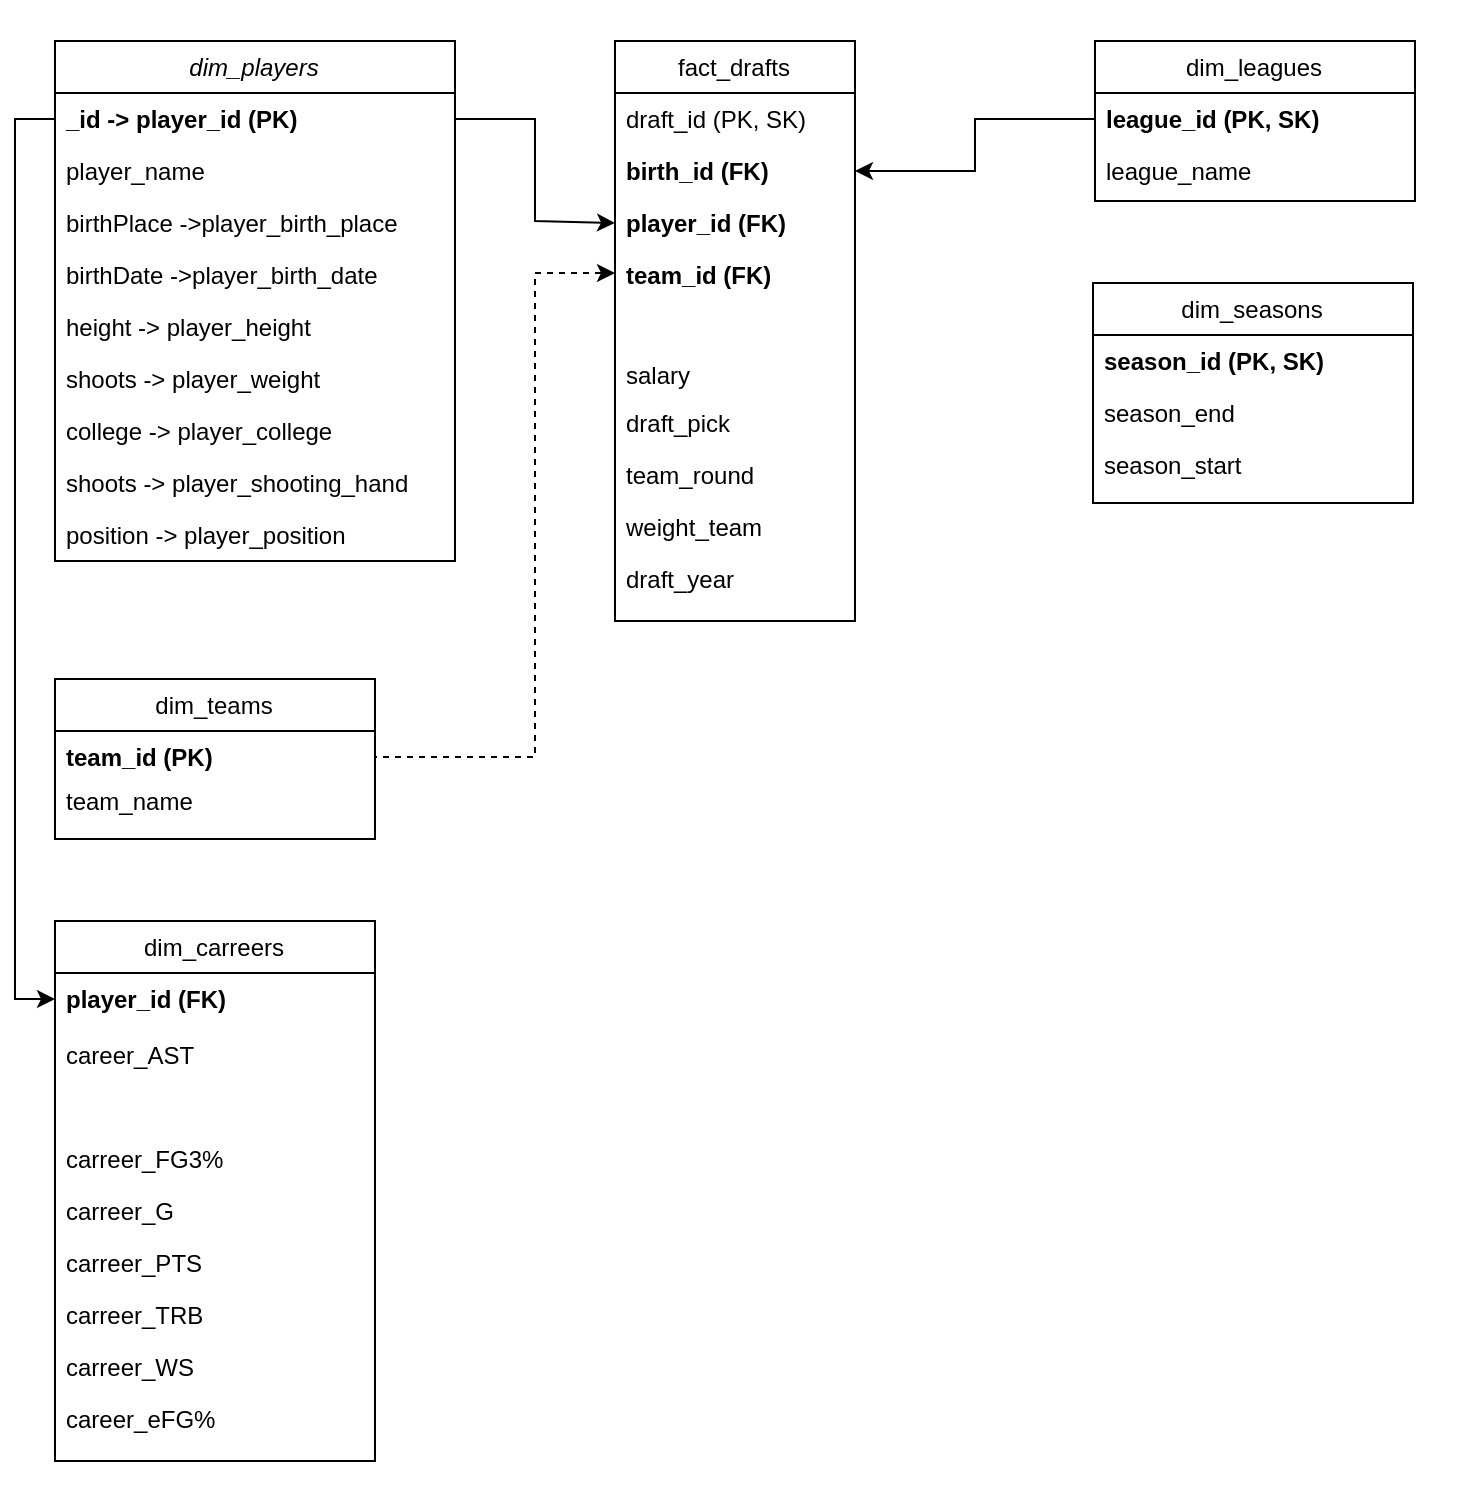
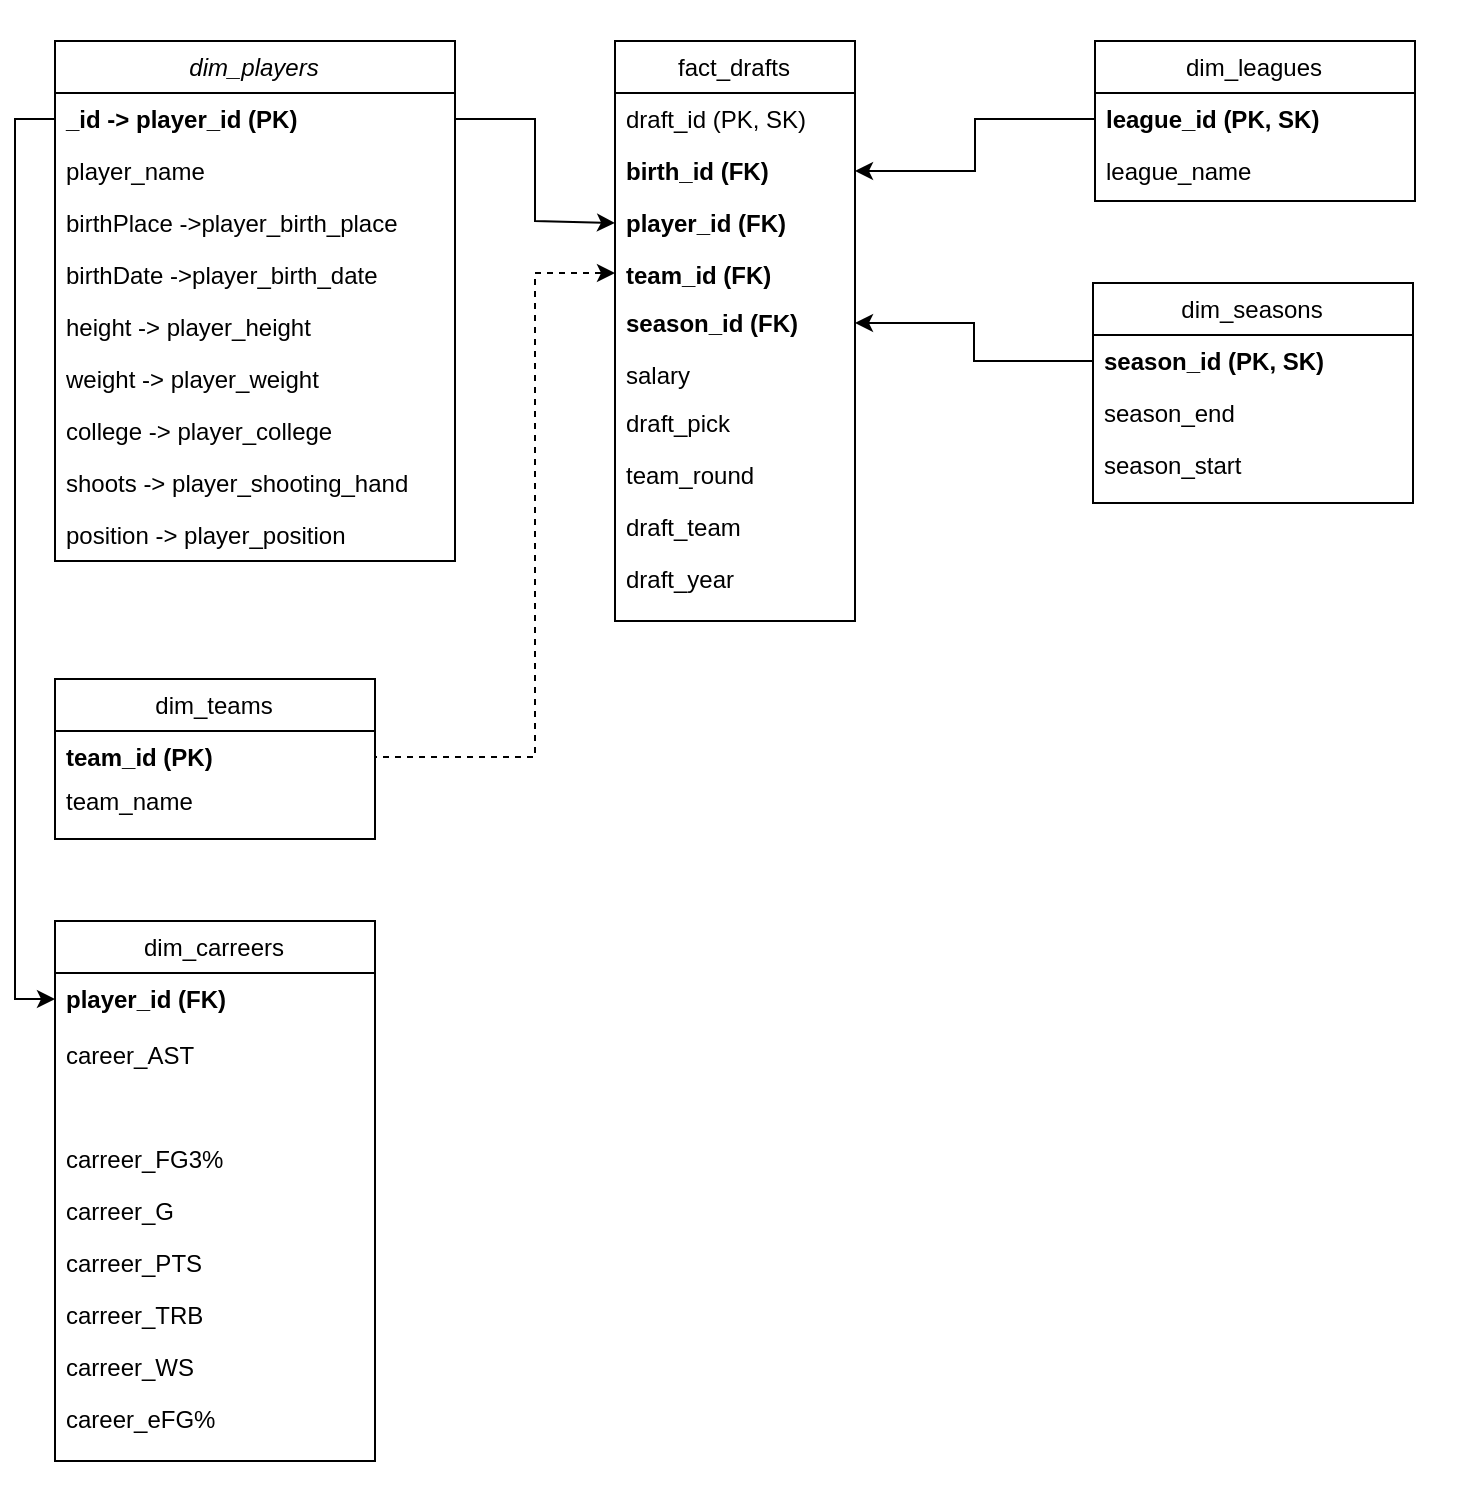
+ <mxCell id="22" value="season_id (FK)" style="text;align=left;verticalAlign=top;spacingLeft=4;spacingRight=4;overflow=hidden;rotatable=0;points=[[0,0.5],[1,0.5]];portConstraint=eastwest;rounded=0;shadow=0;html=0;fontStyle=1" vertex="1" parent="18"><mxGeometry y="76" width="120" height="26" as="geometry" /></mxCell>
+ <mxCell id="45" style="edgeStyle=orthogonalEdgeStyle;rounded=0;orthogonalLoop=1;jettySize=auto;html=1;exitX=0;exitY=0.5;exitDx=0;exitDy=0;" edge="1" parent="1" source="13" target="22"><mxGeometry relative="1" as="geometry" /></mxCell>
- <mxCell id="8" value="shoots -&gt; player_weight" style="text;align=left;verticalAlign=top;spacingLeft=4;spacingRight=4;overflow=hidden;rotatable=0;points=[[0,0.5],[1,0.5]];portConstraint=eastwest;rounded=0;shadow=0;html=0;" vertex="1" parent="2"><mxGeometry y="156" width="200" height="26" as="geometry" /></mxCell>
+ <mxCell id="8" value="weight -&gt; player_weight" style="text;align=left;verticalAlign=top;spacingLeft=4;spacingRight=4;overflow=hidden;rotatable=0;points=[[0,0.5],[1,0.5]];portConstraint=eastwest;rounded=0;shadow=0;html=0;" vertex="1" parent="2"><mxGeometry y="156" width="200" height="26" as="geometry" /></mxCell>
- <mxCell id="26" value="weight_team" style="text;align=left;verticalAlign=top;spacingLeft=4;spacingRight=4;overflow=hidden;rotatable=0;points=[[0,0.5],[1,0.5]];portConstraint=eastwest;rounded=0;shadow=0;html=0;" vertex="1" parent="18"><mxGeometry y="178" width="160" height="26" as="geometry" /></mxCell>
+ <mxCell id="26" value="draft_team" style="text;align=left;verticalAlign=top;spacingLeft=4;spacingRight=4;overflow=hidden;rotatable=0;points=[[0,0.5],[1,0.5]];portConstraint=eastwest;rounded=0;shadow=0;html=0;" vertex="1" parent="18"><mxGeometry y="178" width="160" height="26" as="geometry" /></mxCell>
